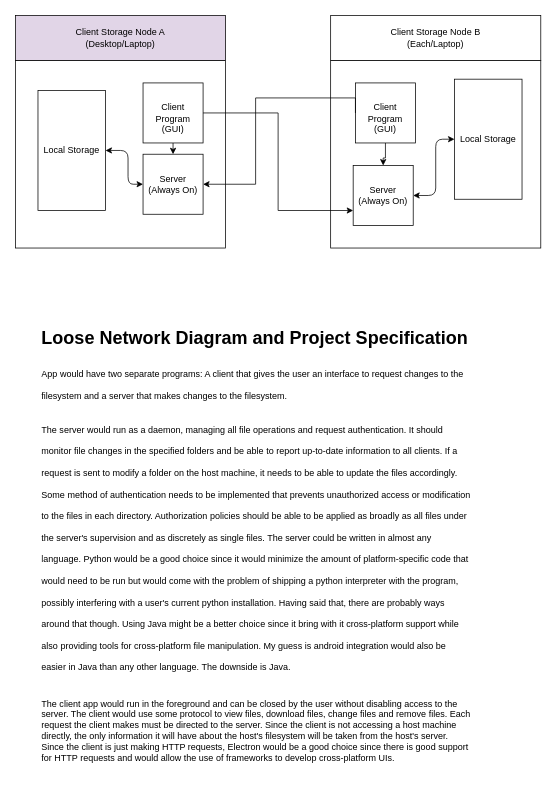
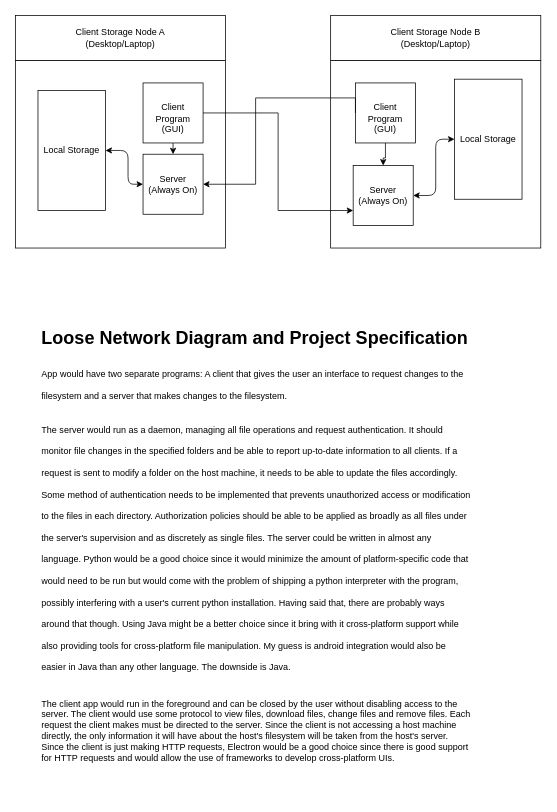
- <mxCell id="3" value="Client Storage Node A&lt;br&gt;(Desktop/Laptop)" style="rounded=0;whiteSpace=wrap;html=1;fillColor=#e1d5e7;" vertex="1" parent="1"><mxGeometry x="20" y="20" width="280" height="60" as="geometry" /></mxCell>
+ <mxCell id="3" value="Client Storage Node A&lt;br&gt;(Desktop/Laptop)" style="rounded=0;whiteSpace=wrap;html=1;" vertex="1" parent="1"><mxGeometry x="20" y="20" width="280" height="60" as="geometry" /></mxCell>
- <mxCell id="10" value="Client Storage Node B&lt;br&gt;(Each/Laptop)" style="rounded=0;whiteSpace=wrap;html=1;" vertex="1" parent="8"><mxGeometry width="280" height="60" as="geometry" /></mxCell>
+ <mxCell id="10" value="Client Storage Node B&lt;br&gt;(Desktop/Laptop)" style="rounded=0;whiteSpace=wrap;html=1;" vertex="1" parent="8"><mxGeometry width="280" height="60" as="geometry" /></mxCell>
